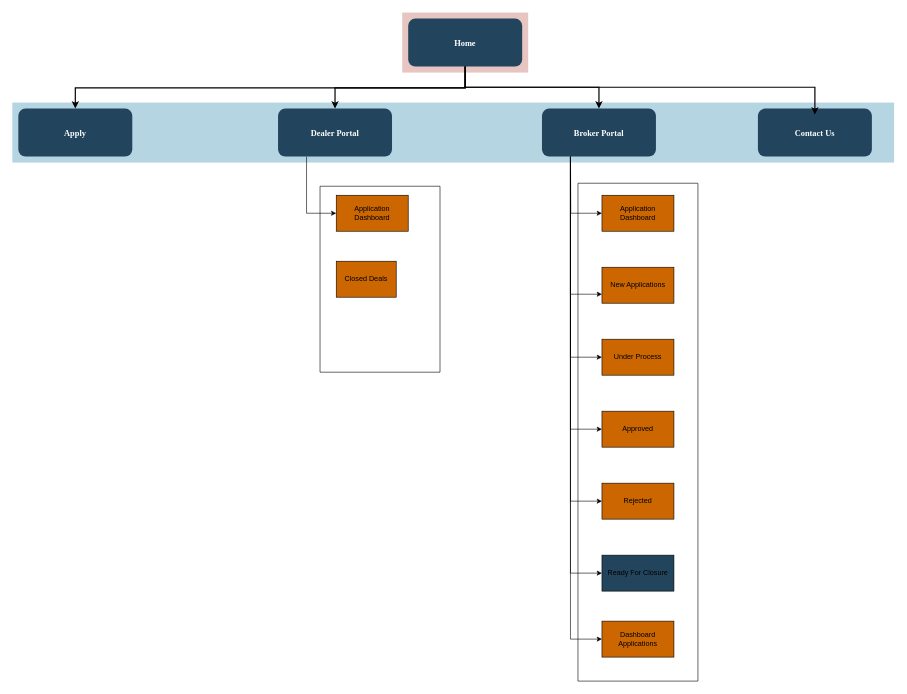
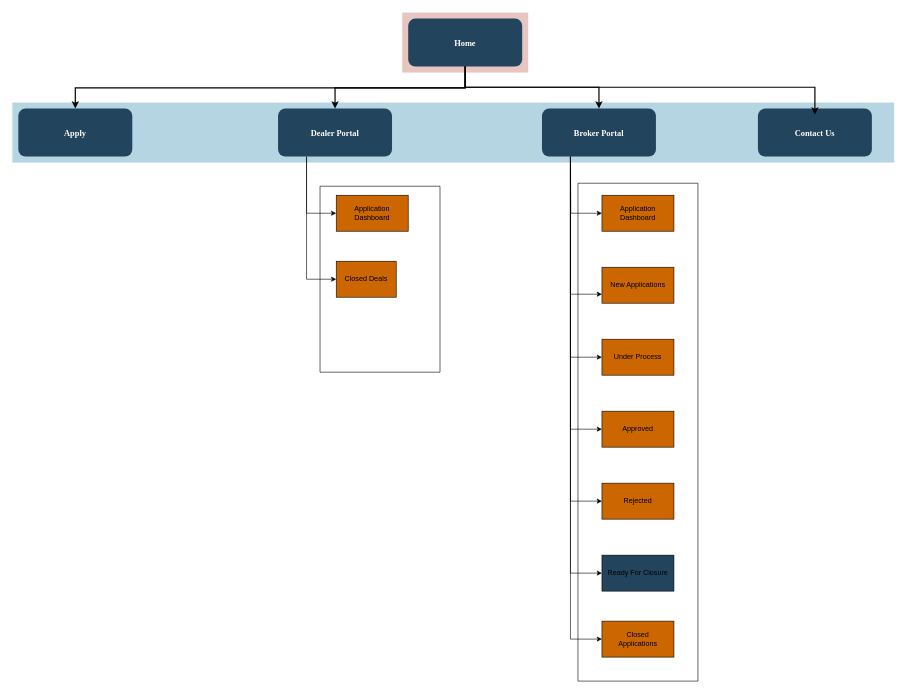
+ <mxCell id="14" style="edgeStyle=orthogonalEdgeStyle;rounded=0;orthogonalLoop=1;jettySize=auto;html=1;exitX=0.25;exitY=1;exitDx=0;exitDy=0;entryX=0;entryY=0.5;entryDx=0;entryDy=0;" edge="1" parent="1" source="15" target="30"><mxGeometry relative="1" as="geometry" /></mxCell>
- <mxCell id="27" value="Dashboard&lt;br&gt;Applications" style="rounded=0;whiteSpace=wrap;html=1;fillColor=#CC6600;" vertex="1" parent="1"><mxGeometry x="1003" y="1035" width="120" height="60" as="geometry" /></mxCell>
+ <mxCell id="27" value="Closed&lt;br&gt;Applications" style="rounded=0;whiteSpace=wrap;html=1;fillColor=#CC6600;" vertex="1" parent="1"><mxGeometry x="1003" y="1035" width="120" height="60" as="geometry" /></mxCell>
